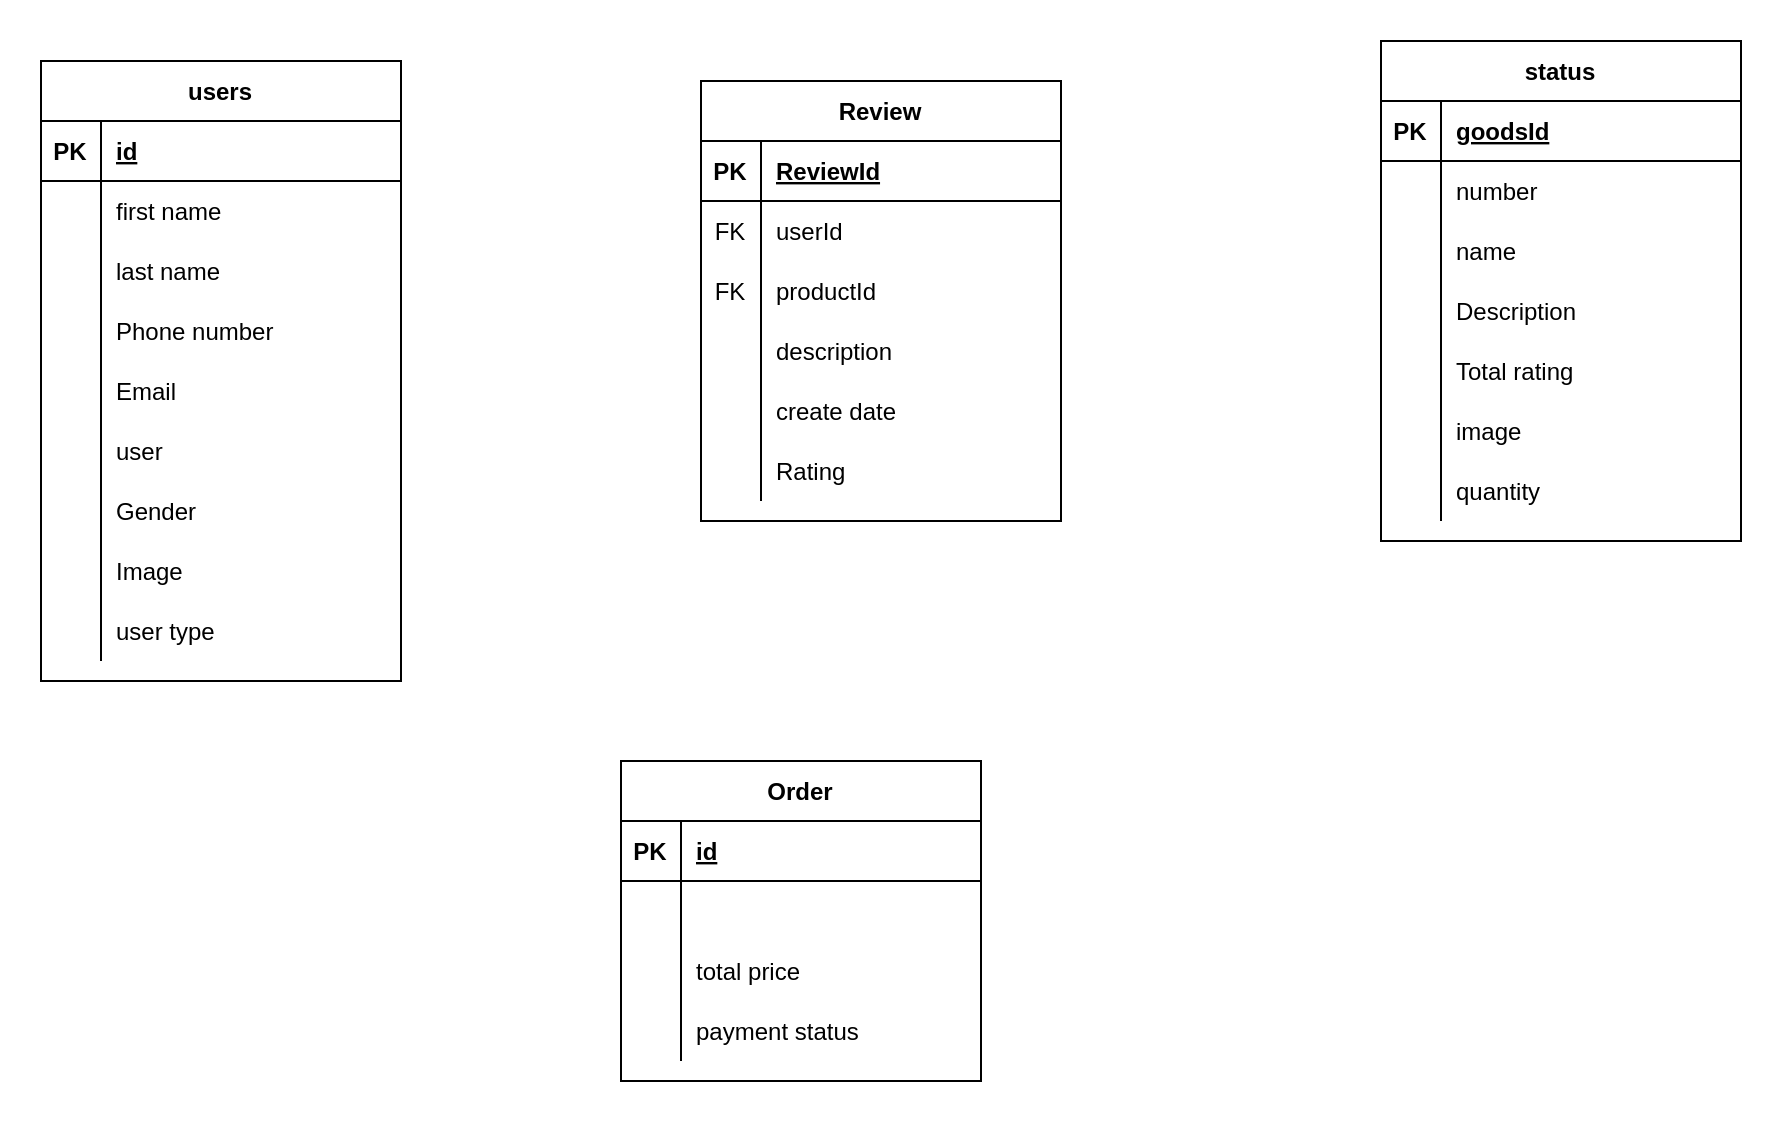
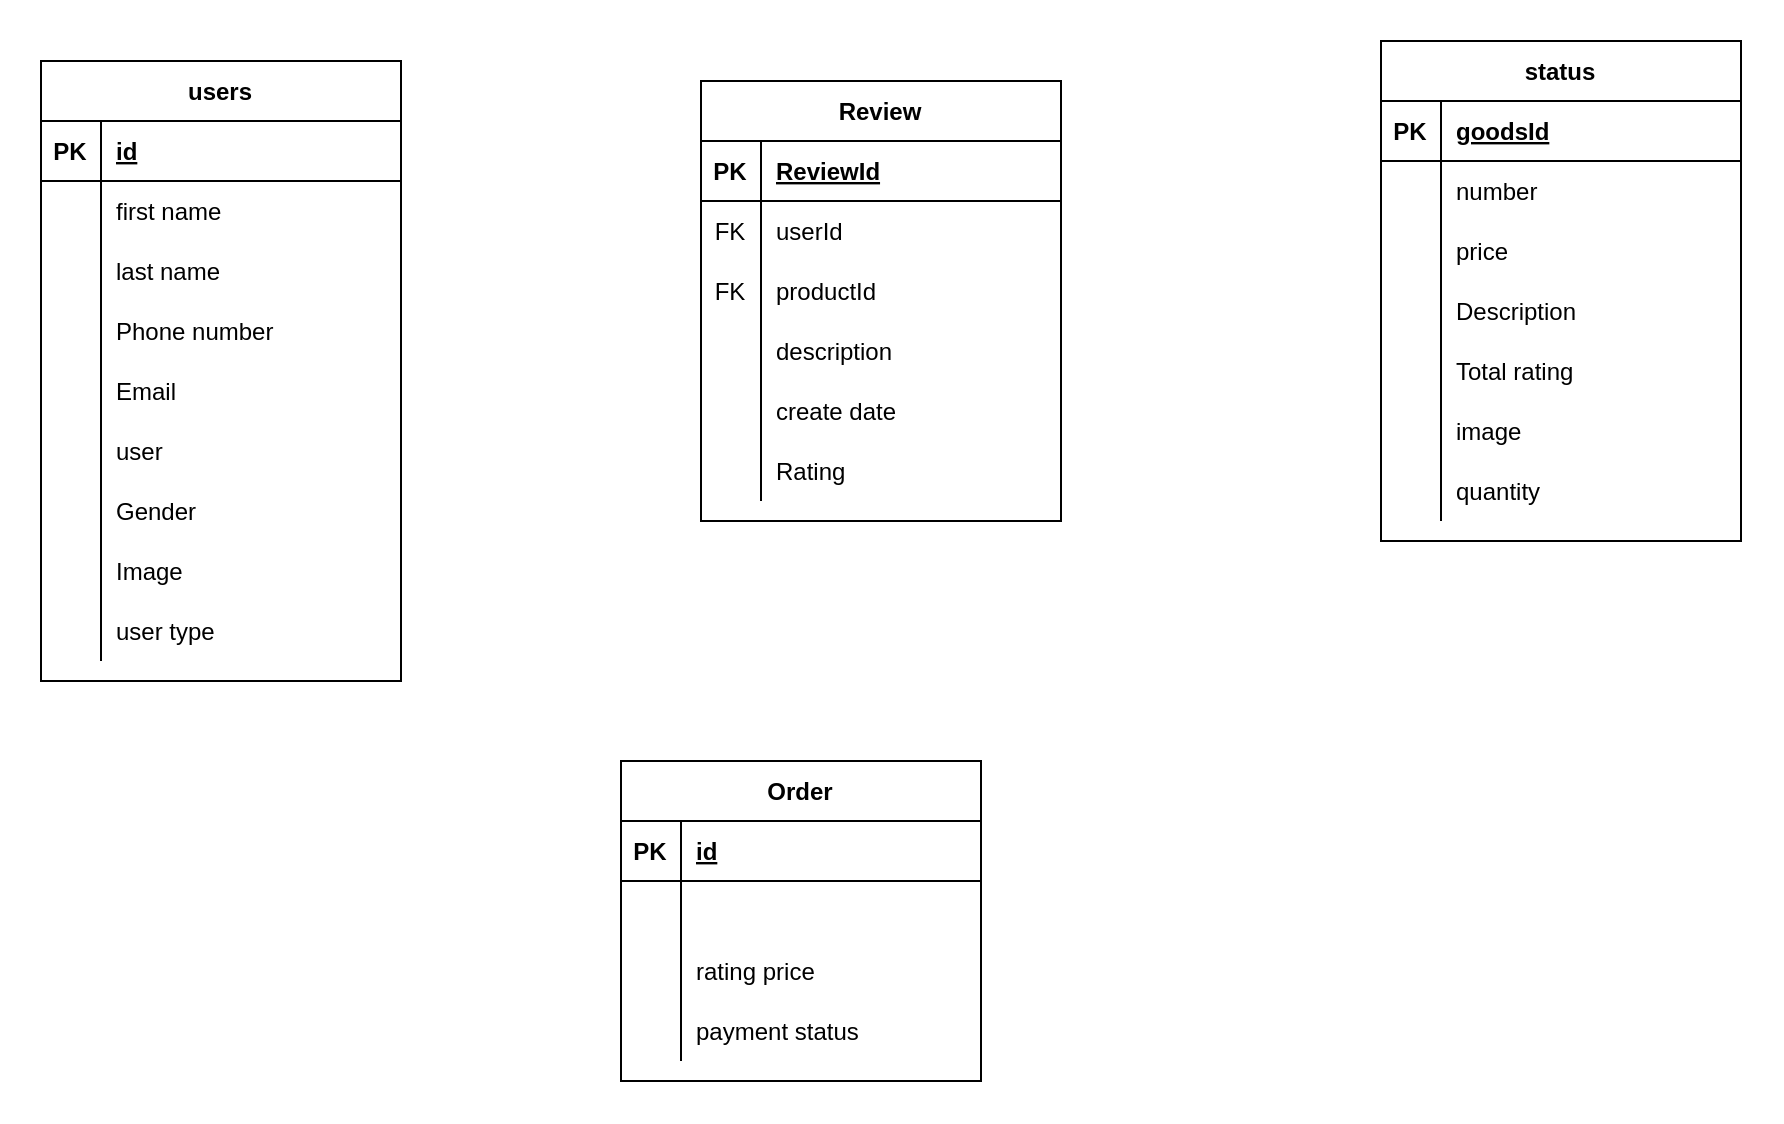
- <mxCell id="39" value="name" style="shape=partialRectangle;connectable=0;fillColor=none;top=0;left=0;bottom=0;right=0;align=left;spacingLeft=6;overflow=hidden;" vertex="1" parent="37"><mxGeometry x="30" width="150" height="30" as="geometry" /></mxCell>
+ <mxCell id="39" value="price" style="shape=partialRectangle;connectable=0;fillColor=none;top=0;left=0;bottom=0;right=0;align=left;spacingLeft=6;overflow=hidden;" vertex="1" parent="37"><mxGeometry x="30" width="150" height="30" as="geometry" /></mxCell>
- <mxCell id="79" value="total price" style="shape=partialRectangle;connectable=0;fillColor=none;top=0;left=0;bottom=0;right=0;align=left;spacingLeft=6;overflow=hidden;" vertex="1" parent="77"><mxGeometry x="30" width="150" height="30" as="geometry" /></mxCell>
+ <mxCell id="79" value="rating price" style="shape=partialRectangle;connectable=0;fillColor=none;top=0;left=0;bottom=0;right=0;align=left;spacingLeft=6;overflow=hidden;" vertex="1" parent="77"><mxGeometry x="30" width="150" height="30" as="geometry" /></mxCell>
